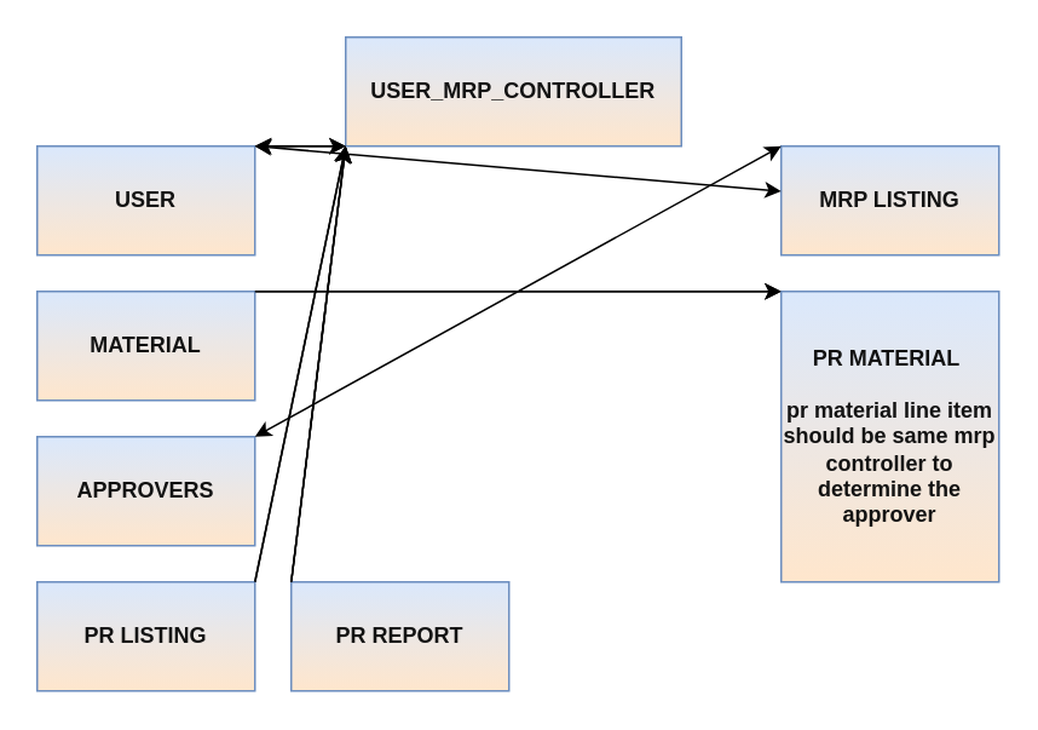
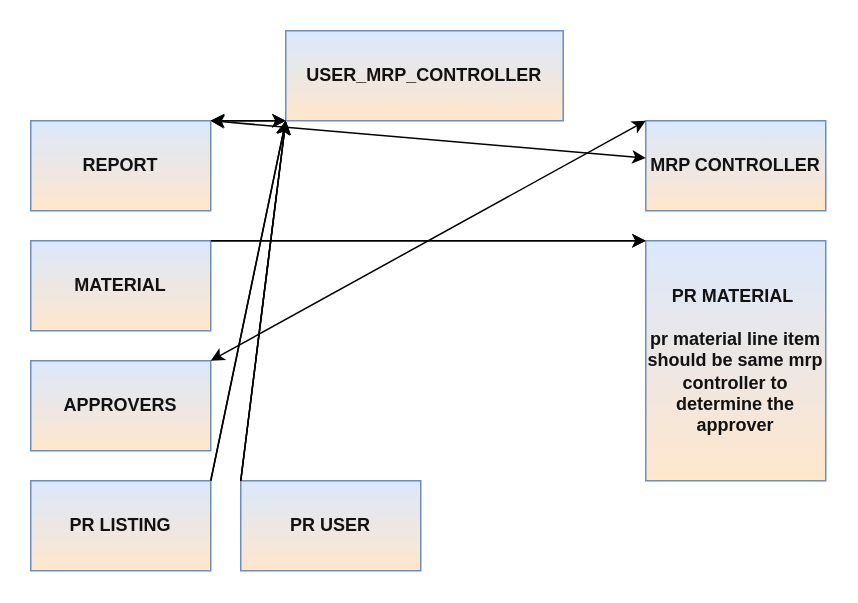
- <mxCell id="2" value="USER" style="rounded=0;whiteSpace=wrap;html=1;fillColor=#dae8fc;strokeColor=#6c8ebf;fontColor=#121212;gradientColor=#FFE6CC;fontStyle=1" vertex="1" parent="1"><mxGeometry x="20" y="80" width="120" height="60" as="geometry" /></mxCell>
+ <mxCell id="2" value="REPORT" style="rounded=0;whiteSpace=wrap;html=1;fillColor=#dae8fc;strokeColor=#6c8ebf;fontColor=#121212;gradientColor=#FFE6CC;fontStyle=1" vertex="1" parent="1"><mxGeometry x="20" y="80" width="120" height="60" as="geometry" /></mxCell>
- <mxCell id="6" value="MRP LISTING" style="rounded=0;whiteSpace=wrap;html=1;fillColor=#dae8fc;strokeColor=#6c8ebf;fontColor=#121212;gradientColor=#FFE6CC;fontStyle=1" vertex="1" parent="1"><mxGeometry x="430" y="80" width="120" height="60" as="geometry" /></mxCell>
+ <mxCell id="6" value="MRP CONTROLLER" style="rounded=0;whiteSpace=wrap;html=1;fillColor=#dae8fc;strokeColor=#6c8ebf;fontColor=#121212;gradientColor=#FFE6CC;fontStyle=1" vertex="1" parent="1"><mxGeometry x="430" y="80" width="120" height="60" as="geometry" /></mxCell>
- <mxCell id="13" value="PR REPORT" style="rounded=0;whiteSpace=wrap;html=1;fillColor=#dae8fc;strokeColor=#6c8ebf;fontColor=#121212;gradientColor=#FFE6CC;fontStyle=1" vertex="1" parent="1"><mxGeometry x="160" y="320" width="120" height="60" as="geometry" /></mxCell>
+ <mxCell id="13" value="PR USER" style="rounded=0;whiteSpace=wrap;html=1;fillColor=#dae8fc;strokeColor=#6c8ebf;fontColor=#121212;gradientColor=#FFE6CC;fontStyle=1" vertex="1" parent="1"><mxGeometry x="160" y="320" width="120" height="60" as="geometry" /></mxCell>
